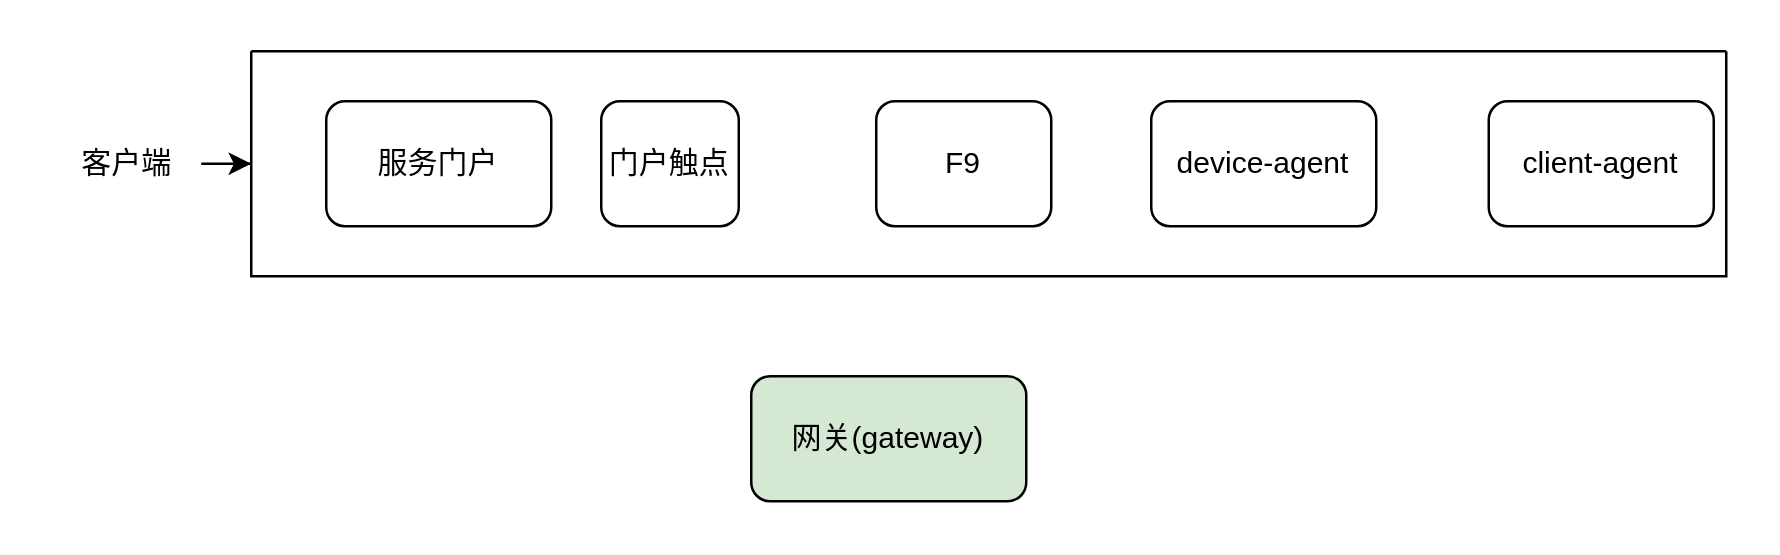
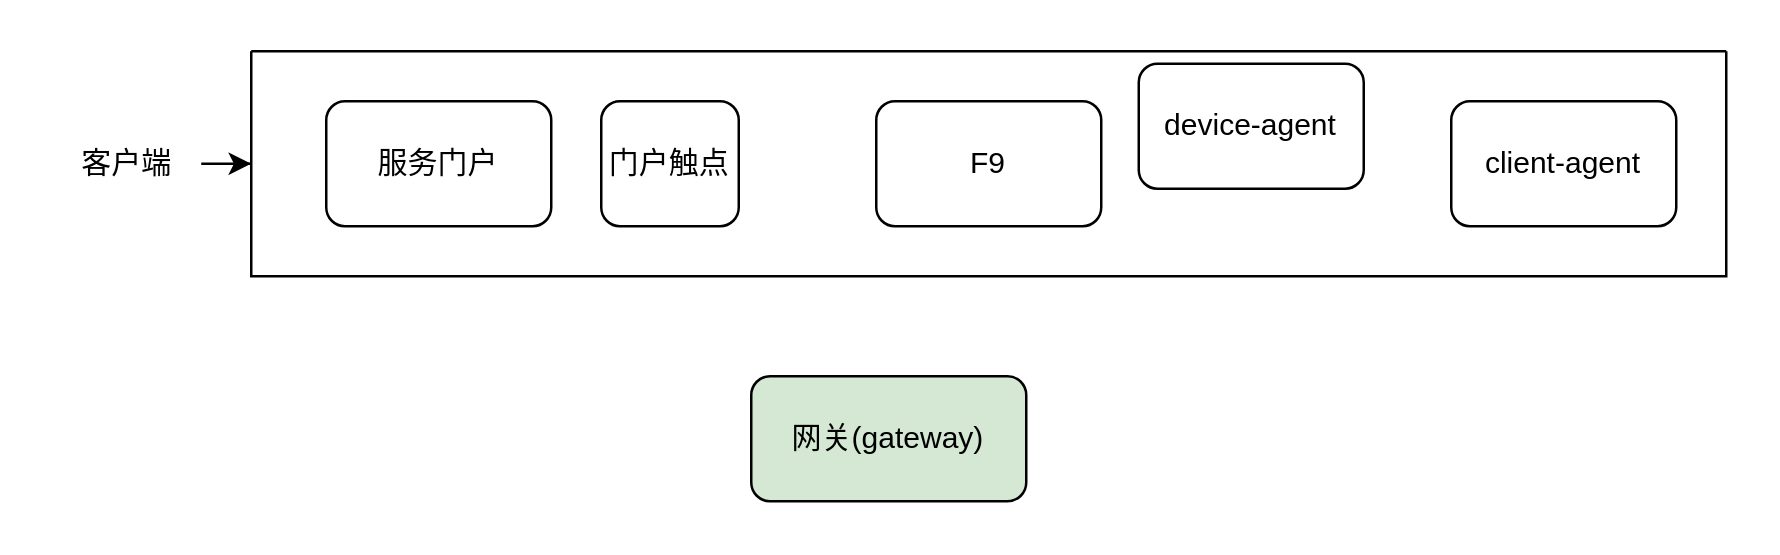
- <mxCell id="6" value="F9" style="rounded=1;whiteSpace=wrap;html=1;" vertex="1" parent="3"><mxGeometry x="250" y="20" width="70" height="50" as="geometry" /></mxCell>
+ <mxCell id="6" value="F9" style="rounded=1;whiteSpace=wrap;html=1;" vertex="1" parent="3"><mxGeometry x="250" y="20" width="90" height="50" as="geometry" /></mxCell>
- <mxCell id="7" value="device-agent" style="rounded=1;whiteSpace=wrap;html=1;" vertex="1" parent="3"><mxGeometry x="360" y="20" width="90" height="50" as="geometry" /></mxCell>
+ <mxCell id="7" value="device-agent" style="rounded=1;whiteSpace=wrap;html=1;" vertex="1" parent="3"><mxGeometry x="355" y="5" width="90" height="50" as="geometry" /></mxCell>
- <mxCell id="8" value="client-agent" style="rounded=1;whiteSpace=wrap;html=1;" vertex="1" parent="3"><mxGeometry x="495" y="20" width="90" height="50" as="geometry" /></mxCell>
+ <mxCell id="8" value="client-agent" style="rounded=1;whiteSpace=wrap;html=1;" vertex="1" parent="3"><mxGeometry x="480" y="20" width="90" height="50" as="geometry" /></mxCell>
